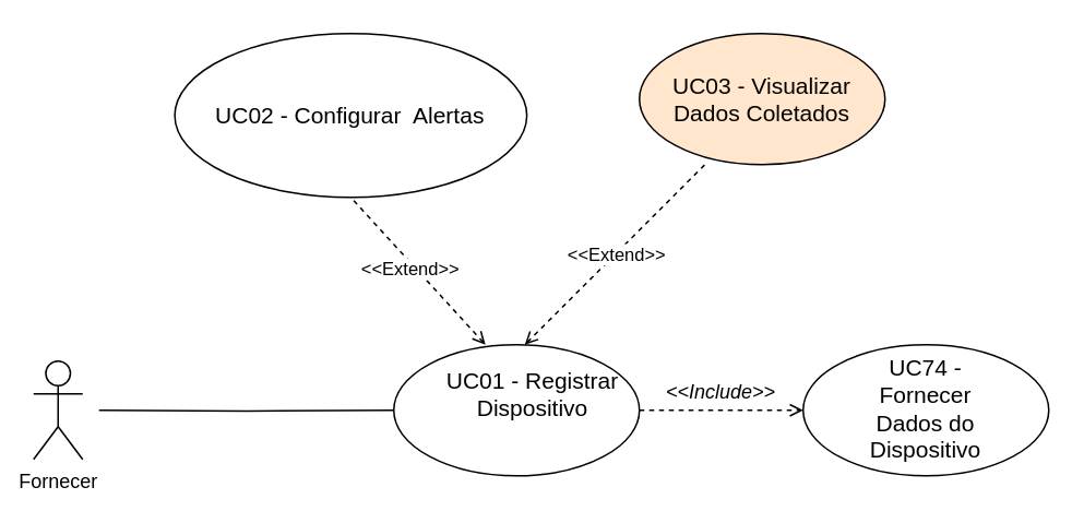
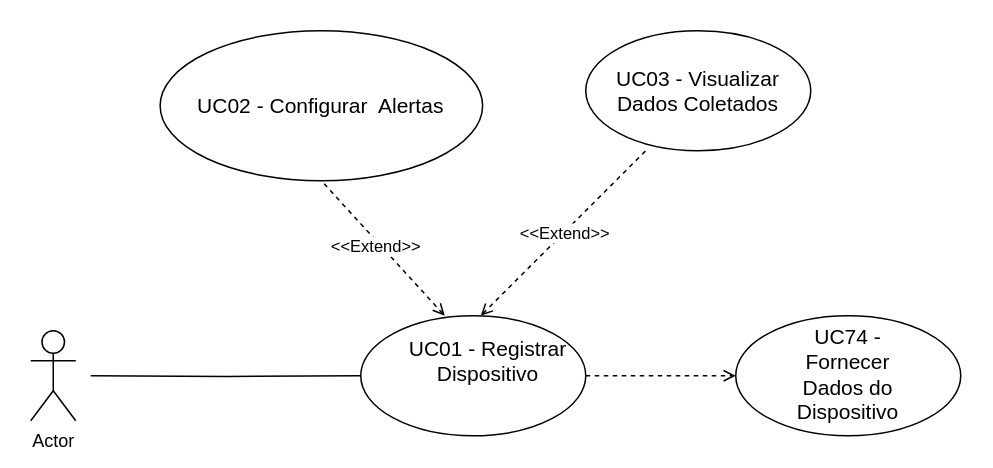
- <mxCell id="10" value="UC03 - Visualizar Dados Coletados" style="ellipse;whiteSpace=wrap;html=1;fontSize=14;fillColor=#ffe6cc;" parent="1" vertex="1"><mxGeometry x="390" y="20" width="150" height="80" as="geometry" /></mxCell>
+ <mxCell id="10" value="UC03 - Visualizar Dados Coletados" style="ellipse;whiteSpace=wrap;html=1;fontSize=14;" parent="1" vertex="1"><mxGeometry x="390" y="20" width="150" height="80" as="geometry" /></mxCell>
- <mxCell id="8" value="&amp;lt;&amp;lt;Include&amp;gt;&amp;gt;" style="text;html=1;strokeColor=none;fillColor=none;align=center;verticalAlign=middle;whiteSpace=wrap;rounded=0;fontStyle=2" parent="1" vertex="1"><mxGeometry x="410" y="223.75" width="60" height="30" as="geometry" /></mxCell>
- <mxCell id="5" value="Fornecer" style="shape=umlActor;verticalLabelPosition=bottom;verticalAlign=top;html=1;outlineConnect=0;" parent="1" vertex="1"><mxGeometry x="20" y="220" width="30" height="60" as="geometry" /></mxCell>
+ <mxCell id="5" value="Actor" style="shape=umlActor;verticalLabelPosition=bottom;verticalAlign=top;html=1;outlineConnect=0;" parent="1" vertex="1"><mxGeometry x="20" y="220" width="30" height="60" as="geometry" /></mxCell>
